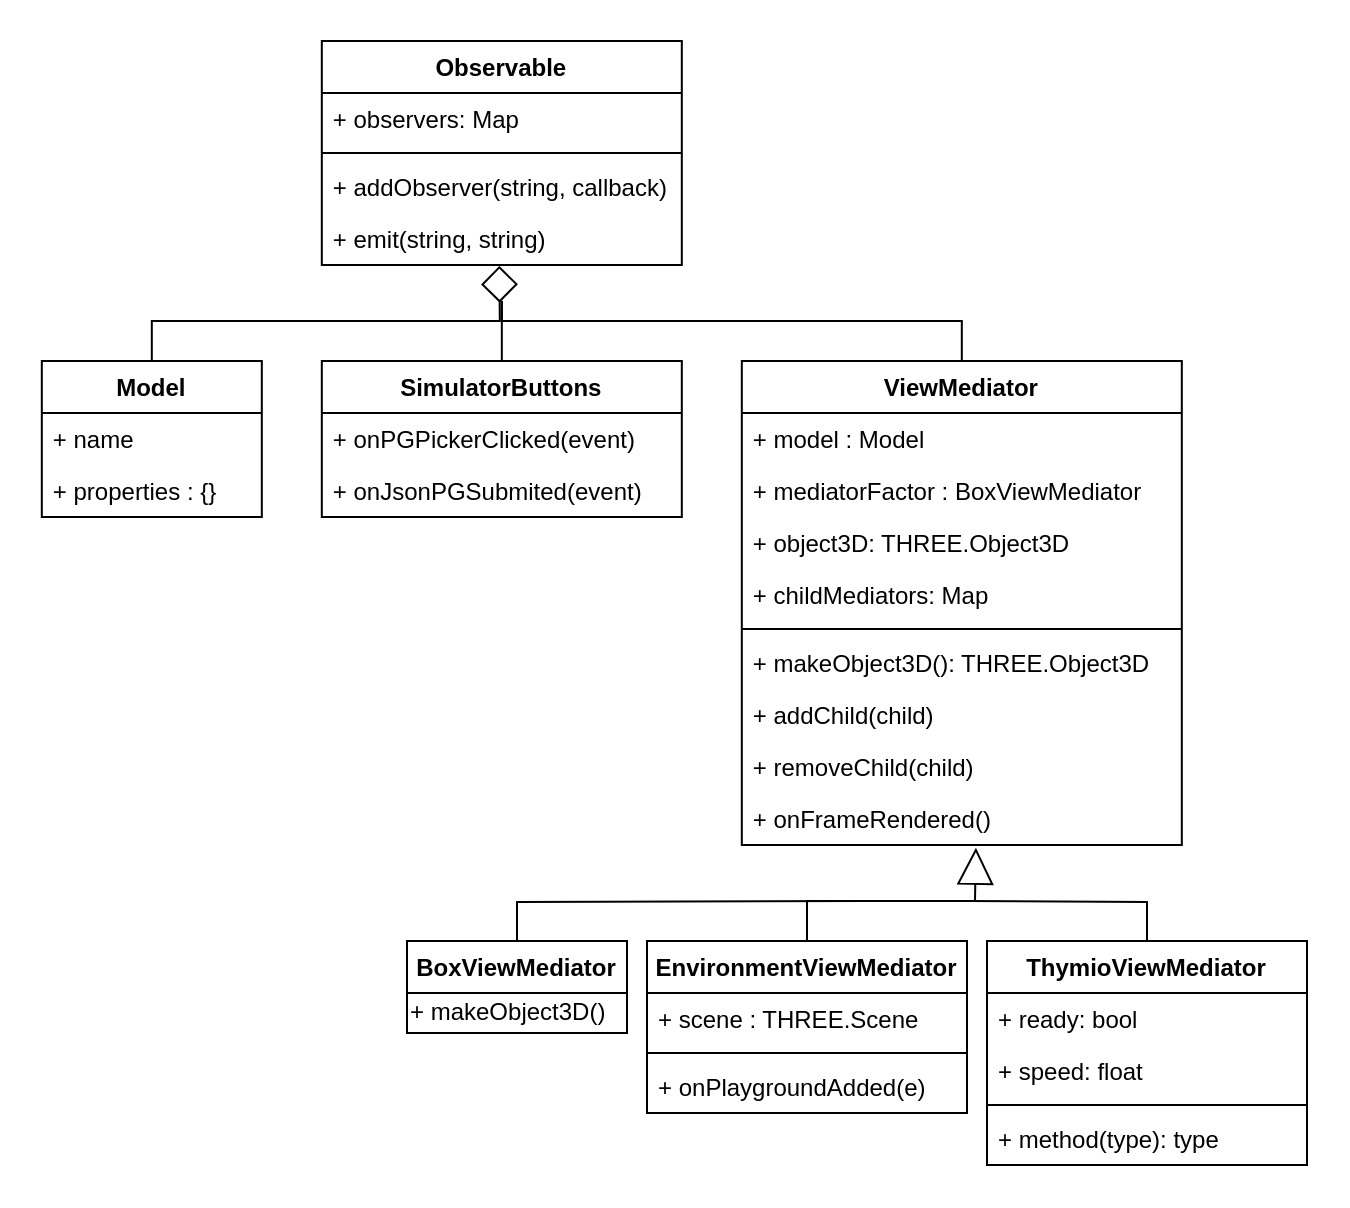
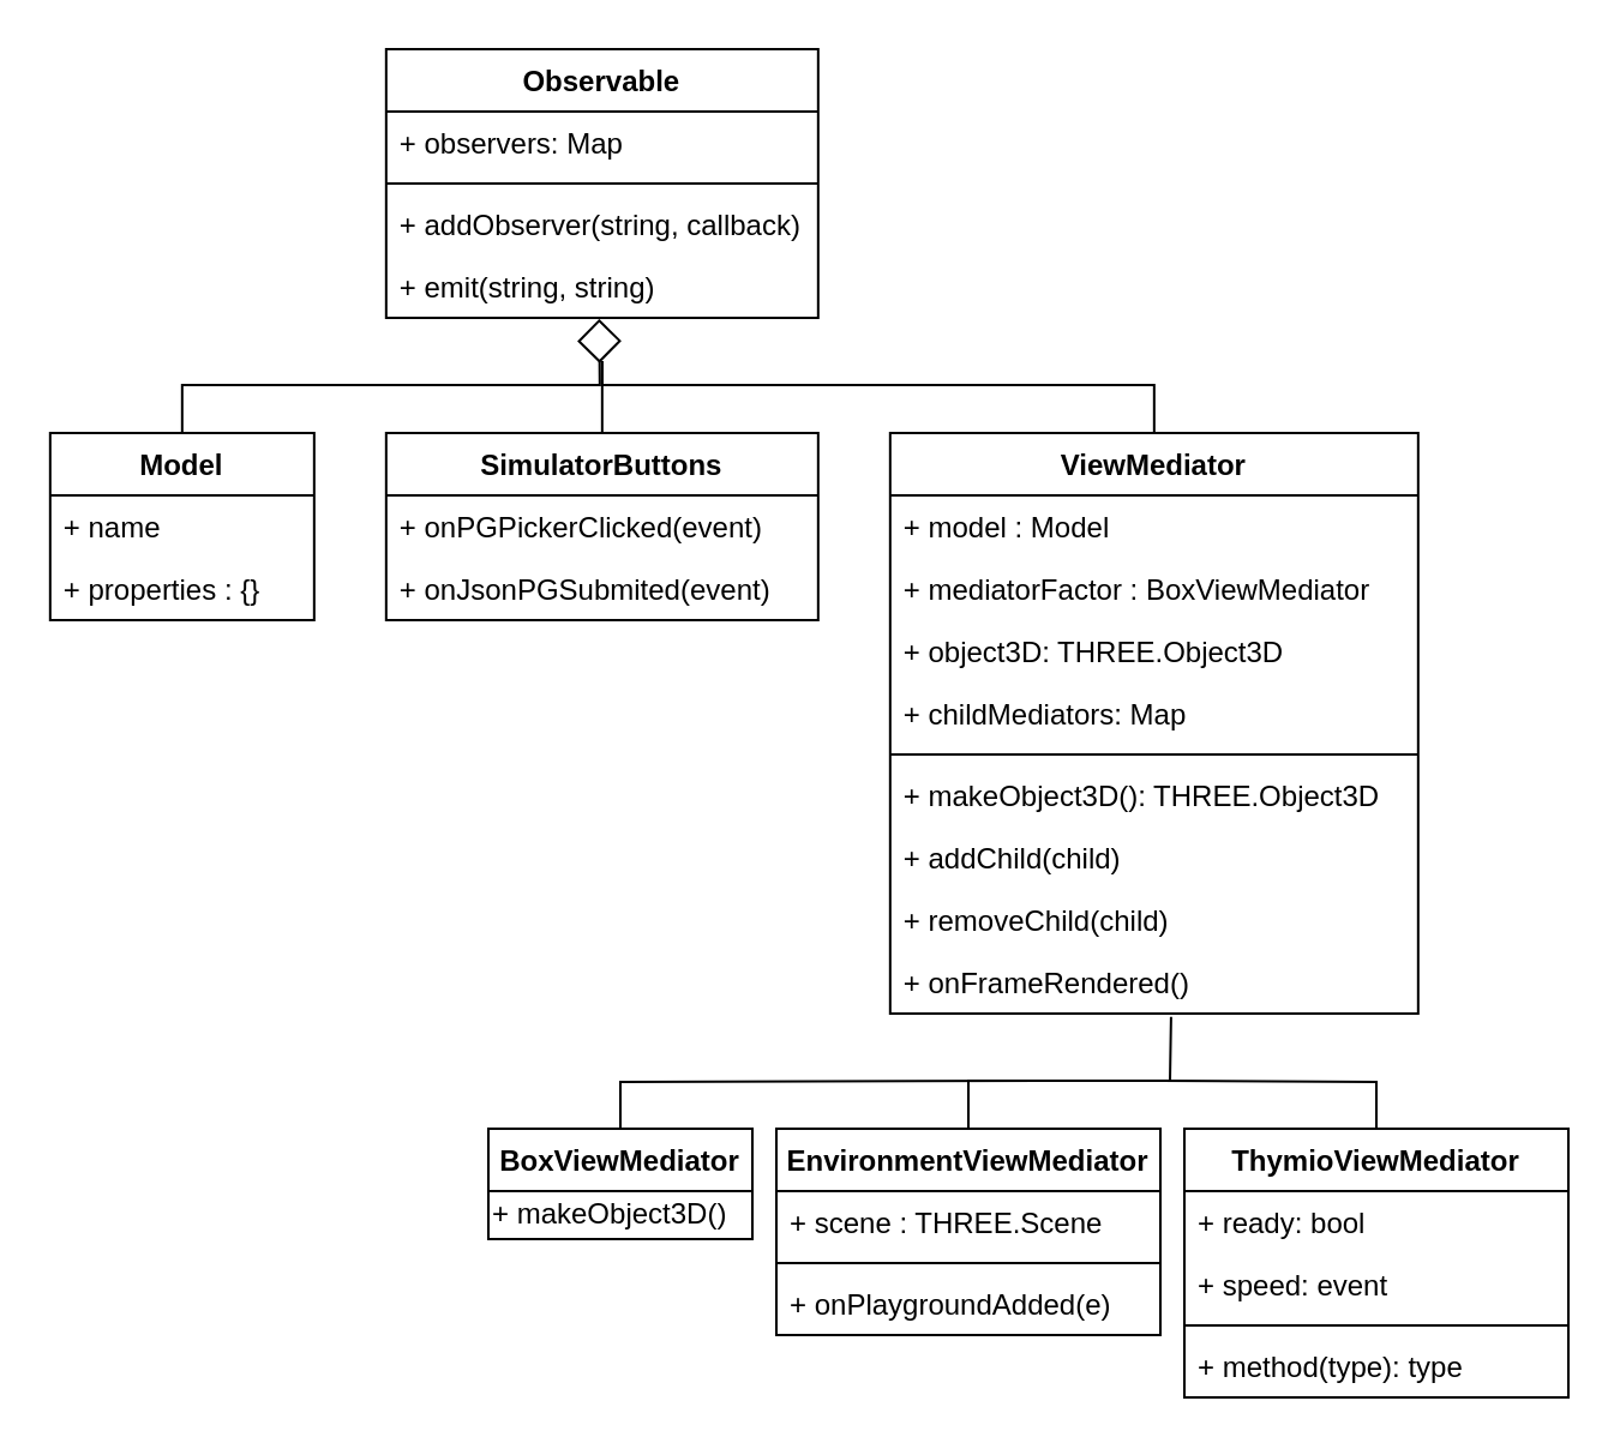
- <mxCell id="37" value="" style="endArrow=block;endSize=16;endFill=0;html=1;entryX=0.532;entryY=1.052;entryDx=0;entryDy=0;entryPerimeter=0;exitX=0.5;exitY=0;exitDx=0;exitDy=0;rounded=0;" parent="1" source="26" target="24" edge="1"><mxGeometry width="160" relative="1" as="geometry"><mxPoint x="383" y="610" as="sourcePoint" /><mxPoint x="334.15" y="440.002" as="targetPoint" /><Array as="points"><mxPoint x="403" y="450" /><mxPoint x="480" y="450" /><mxPoint x="487" y="450" /></Array></mxGeometry></mxCell>
+ <mxCell id="37" value="" style="endArrow=none;endSize=16;endFill=0;html=1;entryX=0.532;entryY=1.052;entryDx=0;entryDy=0;entryPerimeter=0;exitX=0.5;exitY=0;exitDx=0;exitDy=0;rounded=0;" parent="1" source="26" target="24" edge="1"><mxGeometry width="160" relative="1" as="geometry"><mxPoint x="383" y="610" as="sourcePoint" /><mxPoint x="334.15" y="440.002" as="targetPoint" /><Array as="points"><mxPoint x="403" y="450" /><mxPoint x="480" y="450" /><mxPoint x="487" y="450" /></Array></mxGeometry></mxCell>
- <mxCell id="34" value="+ speed: float" style="text;strokeColor=none;fillColor=none;align=left;verticalAlign=top;spacingLeft=4;spacingRight=4;overflow=hidden;rotatable=0;points=[[0,0.5],[1,0.5]];portConstraint=eastwest;" parent="32" vertex="1"><mxGeometry y="52" width="160" height="26" as="geometry" /></mxCell>
+ <mxCell id="34" value="+ speed: event" style="text;strokeColor=none;fillColor=none;align=left;verticalAlign=top;spacingLeft=4;spacingRight=4;overflow=hidden;rotatable=0;points=[[0,0.5],[1,0.5]];portConstraint=eastwest;" parent="32" vertex="1"><mxGeometry y="52" width="160" height="26" as="geometry" /></mxCell>
